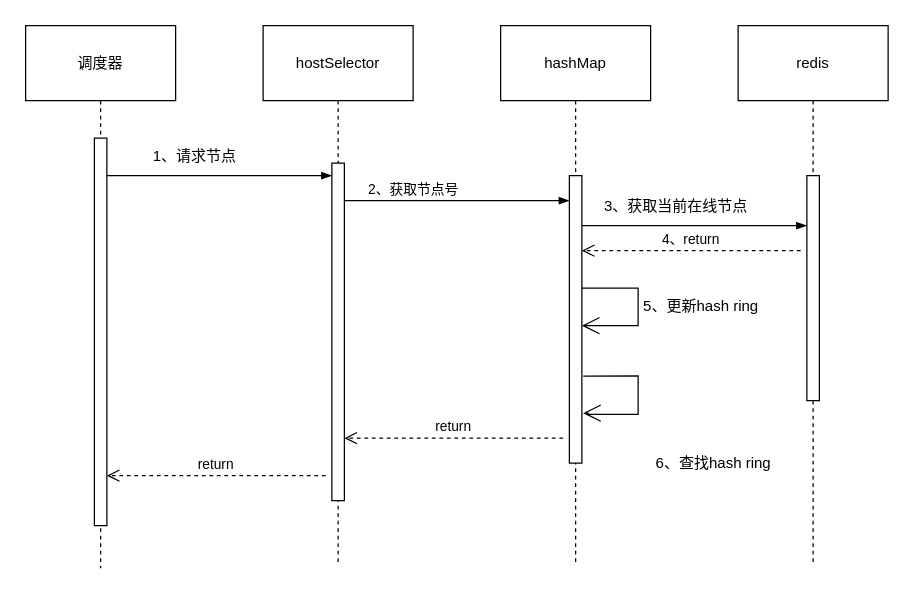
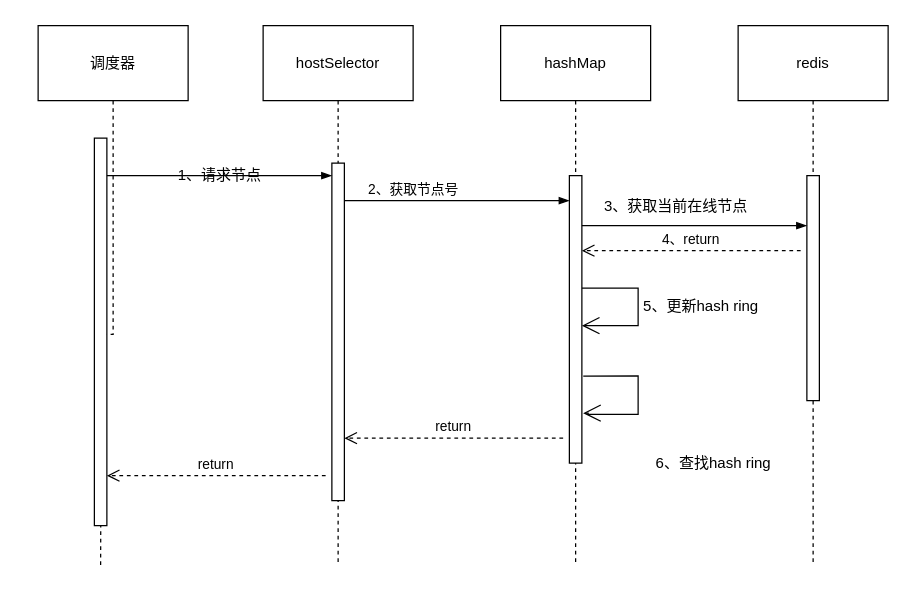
- <mxCell id="3" value="调度器" style="rounded=0;whiteSpace=wrap;html=1;" vertex="1" parent="1"><mxGeometry x="20" y="20" width="120" height="60" as="geometry" /></mxCell>
+ <mxCell id="3" value="调度器" style="rounded=0;whiteSpace=wrap;html=1;" vertex="1" parent="1"><mxGeometry x="30" y="20" width="120" height="60" as="geometry" /></mxCell>
- <mxCell id="17" value="1、请求节点" style="text;html=1;align=center;verticalAlign=middle;resizable=0;points=[];autosize=1;strokeColor=none;fillColor=none;" vertex="1" parent="1"><mxGeometry x="110" y="110" width="90" height="30" as="geometry" /></mxCell>
+ <mxCell id="17" value="1、请求节点" style="text;html=1;align=center;verticalAlign=middle;resizable=0;points=[];autosize=1;strokeColor=none;fillColor=none;" vertex="1" parent="1"><mxGeometry x="130" y="125" width="90" height="30" as="geometry" /></mxCell>
